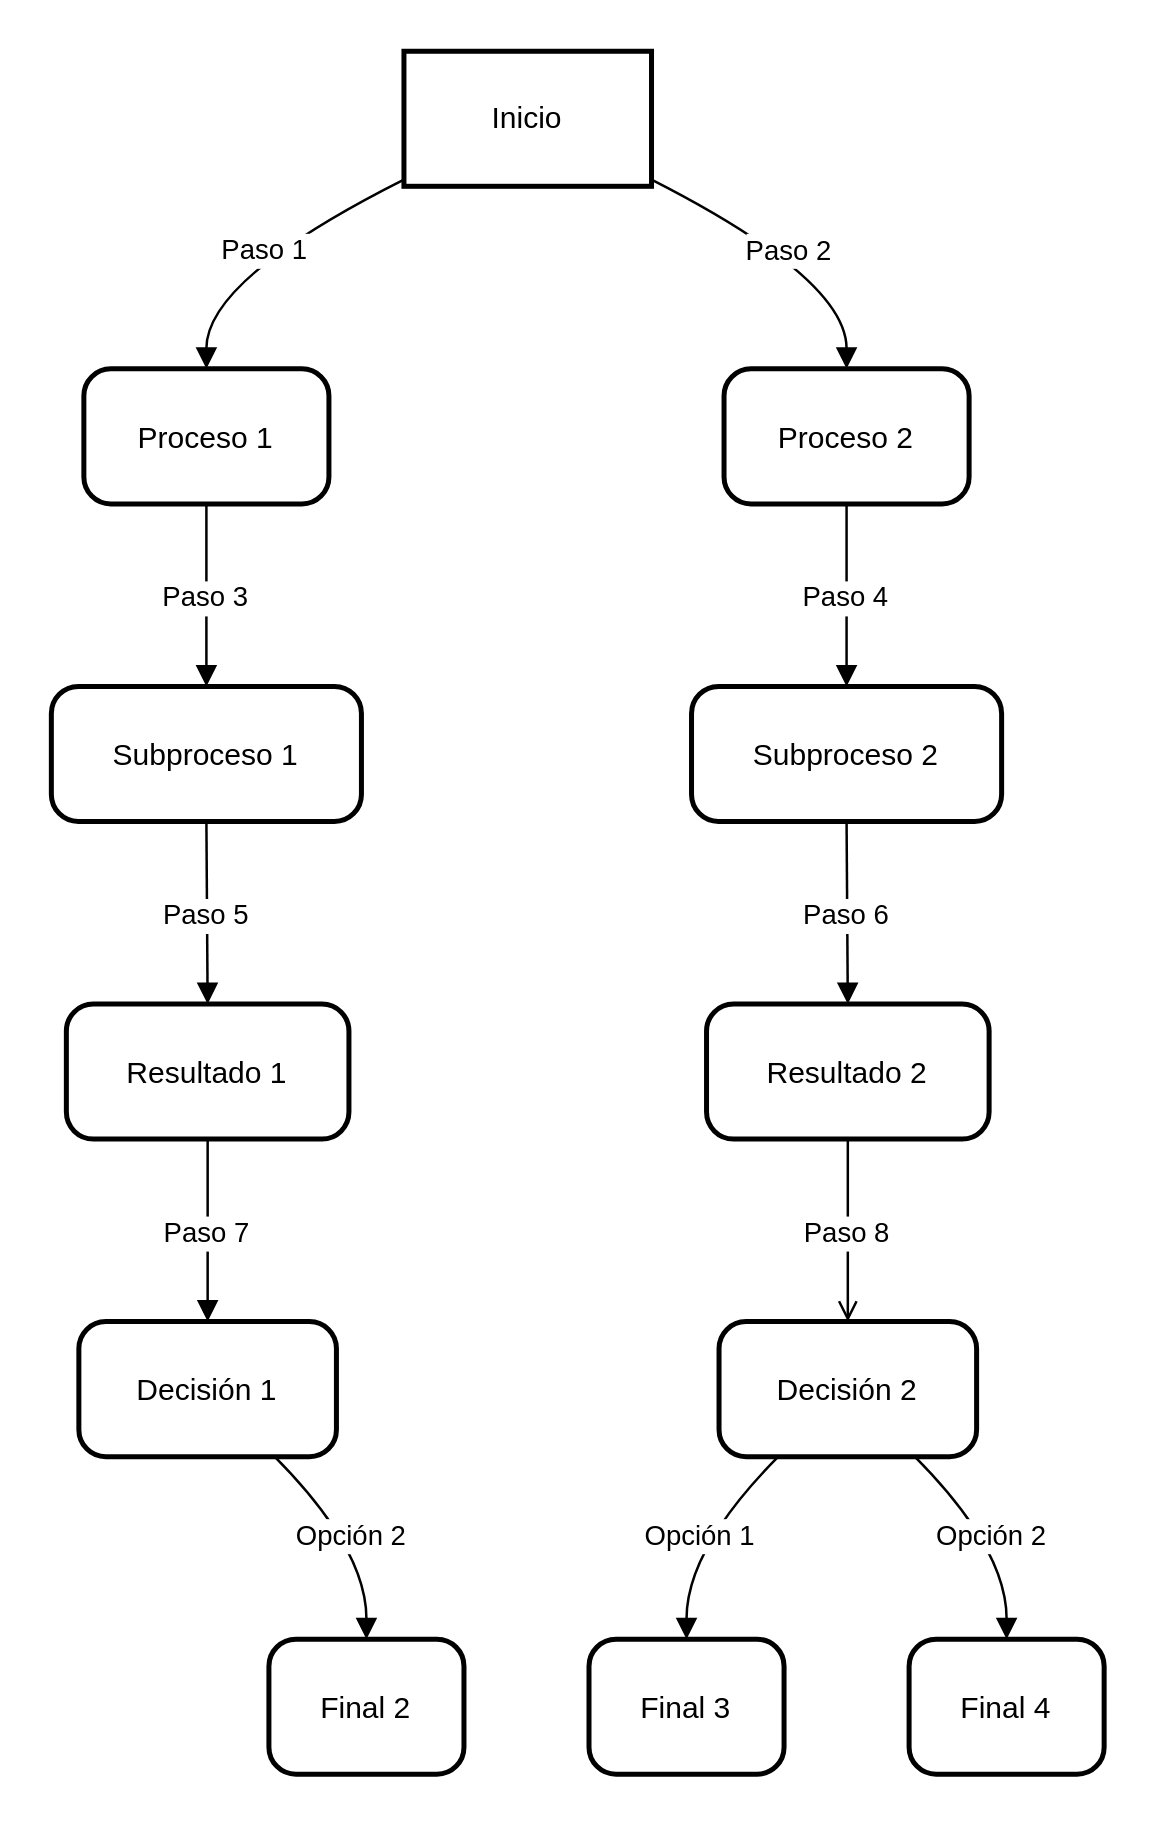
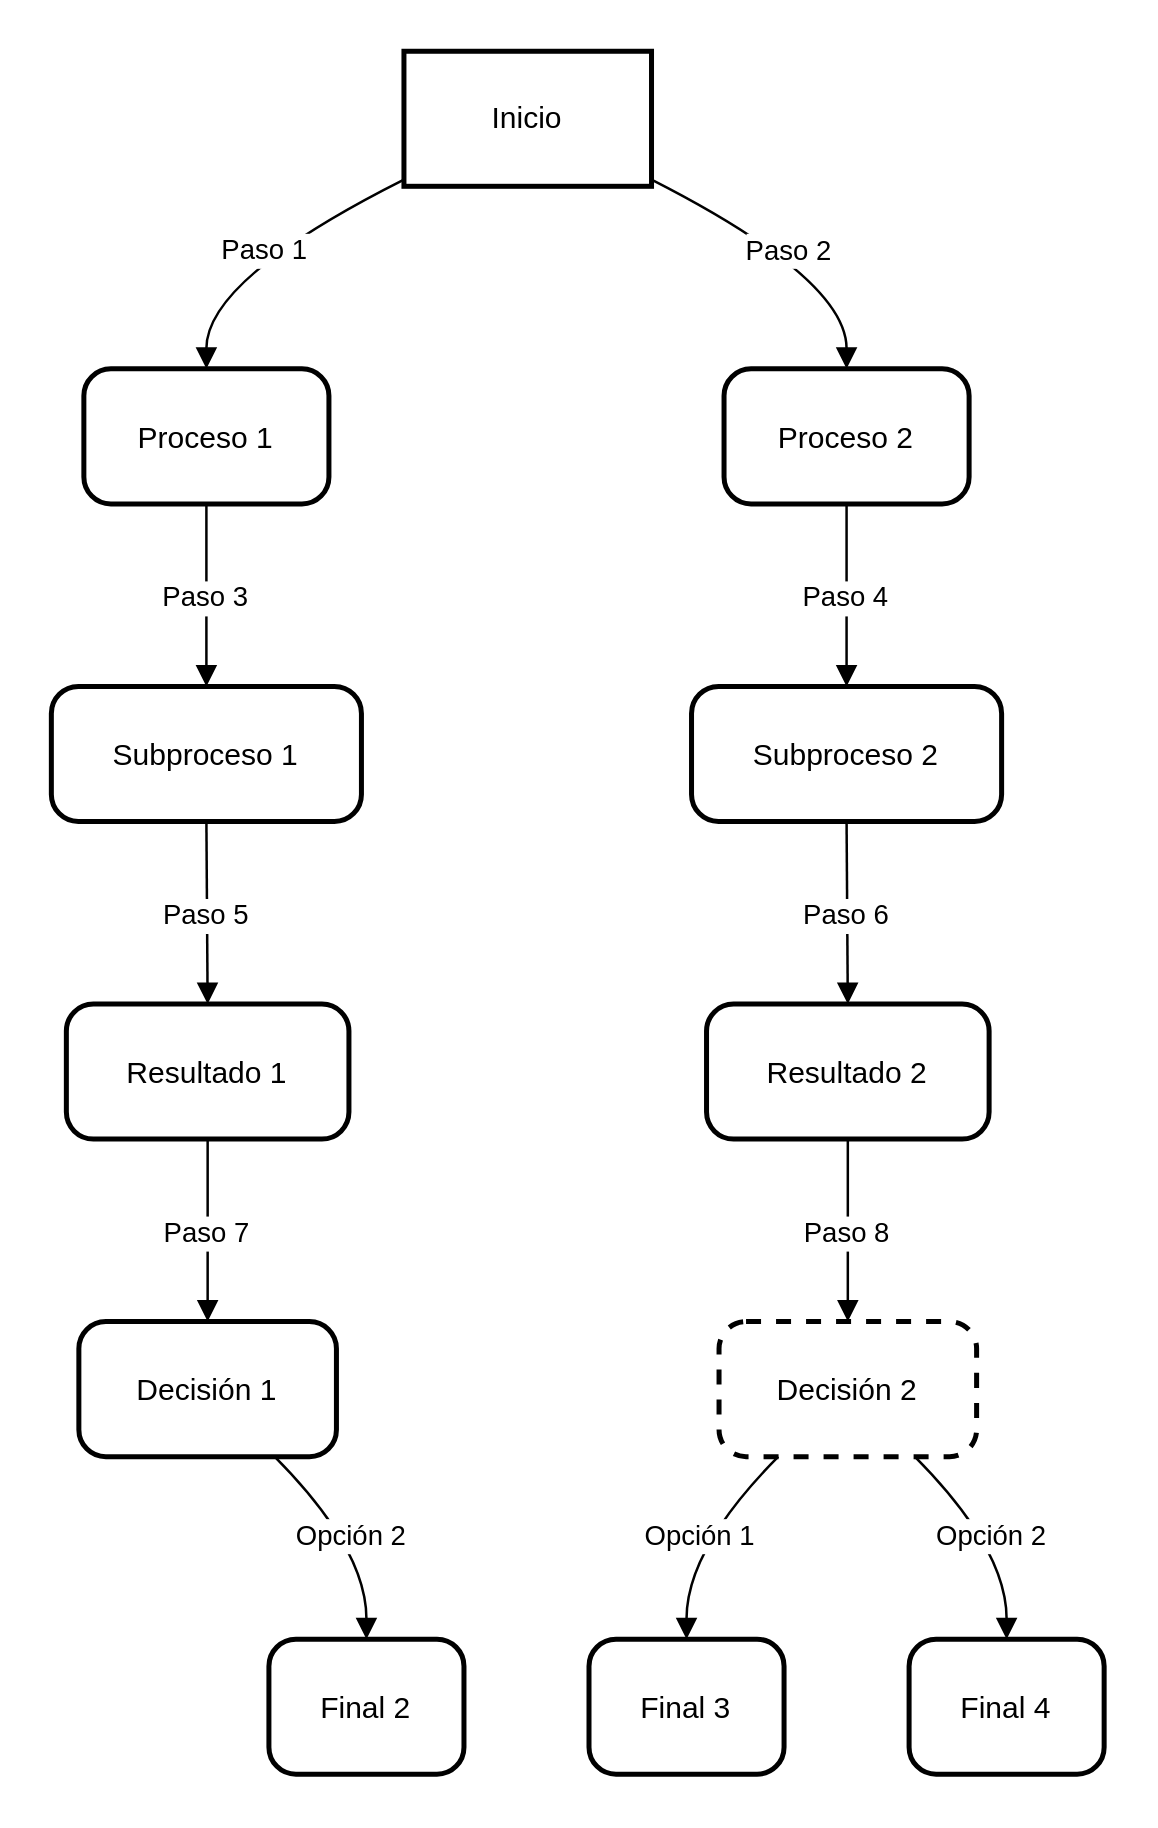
- <mxCell id="21" value="Paso 8" style="curved=1;startArrow=none;endArrow=open;exitX=0.5;exitY=1;entryX=0.5;entryY=0;" edge="1" parent="1" source="8" target="10"><mxGeometry relative="1" as="geometry"><Array as="points" /></mxGeometry></mxCell>
+ <mxCell id="21" value="Paso 8" style="curved=1;startArrow=none;endArrow=block;exitX=0.5;exitY=1;entryX=0.5;entryY=0;" edge="1" parent="1" source="8" target="10"><mxGeometry relative="1" as="geometry"><Array as="points" /></mxGeometry></mxCell>
- <mxCell id="10" value="Decisión 2" style="rounded=1;arcSize=20;strokeWidth=2" vertex="1" parent="1"><mxGeometry x="287" y="528" width="103" height="54" as="geometry" /></mxCell>
+ <mxCell id="10" value="Decisión 2" style="rounded=1;arcSize=20;strokeWidth=2;dashed=1;" vertex="1" parent="1"><mxGeometry x="287" y="528" width="103" height="54" as="geometry" /></mxCell>
